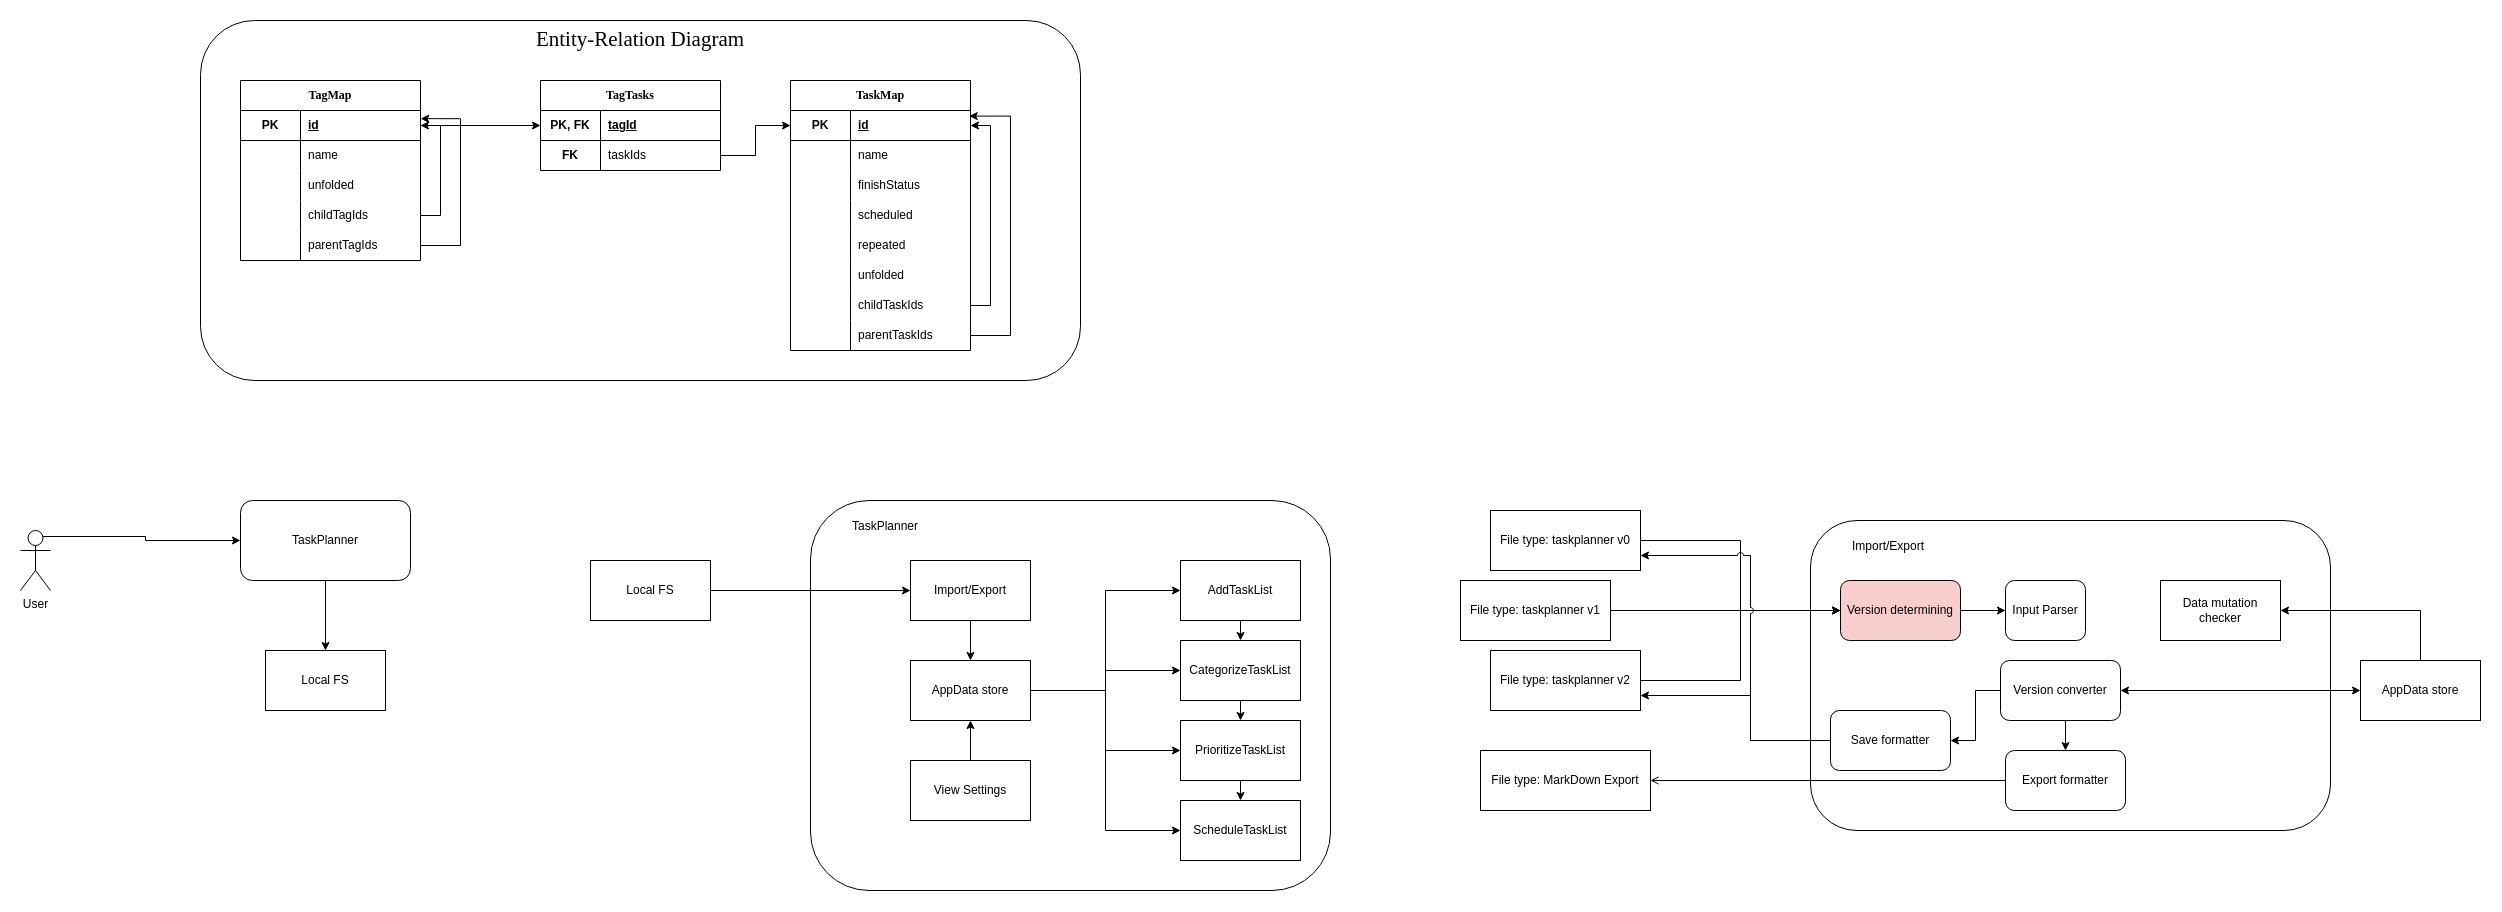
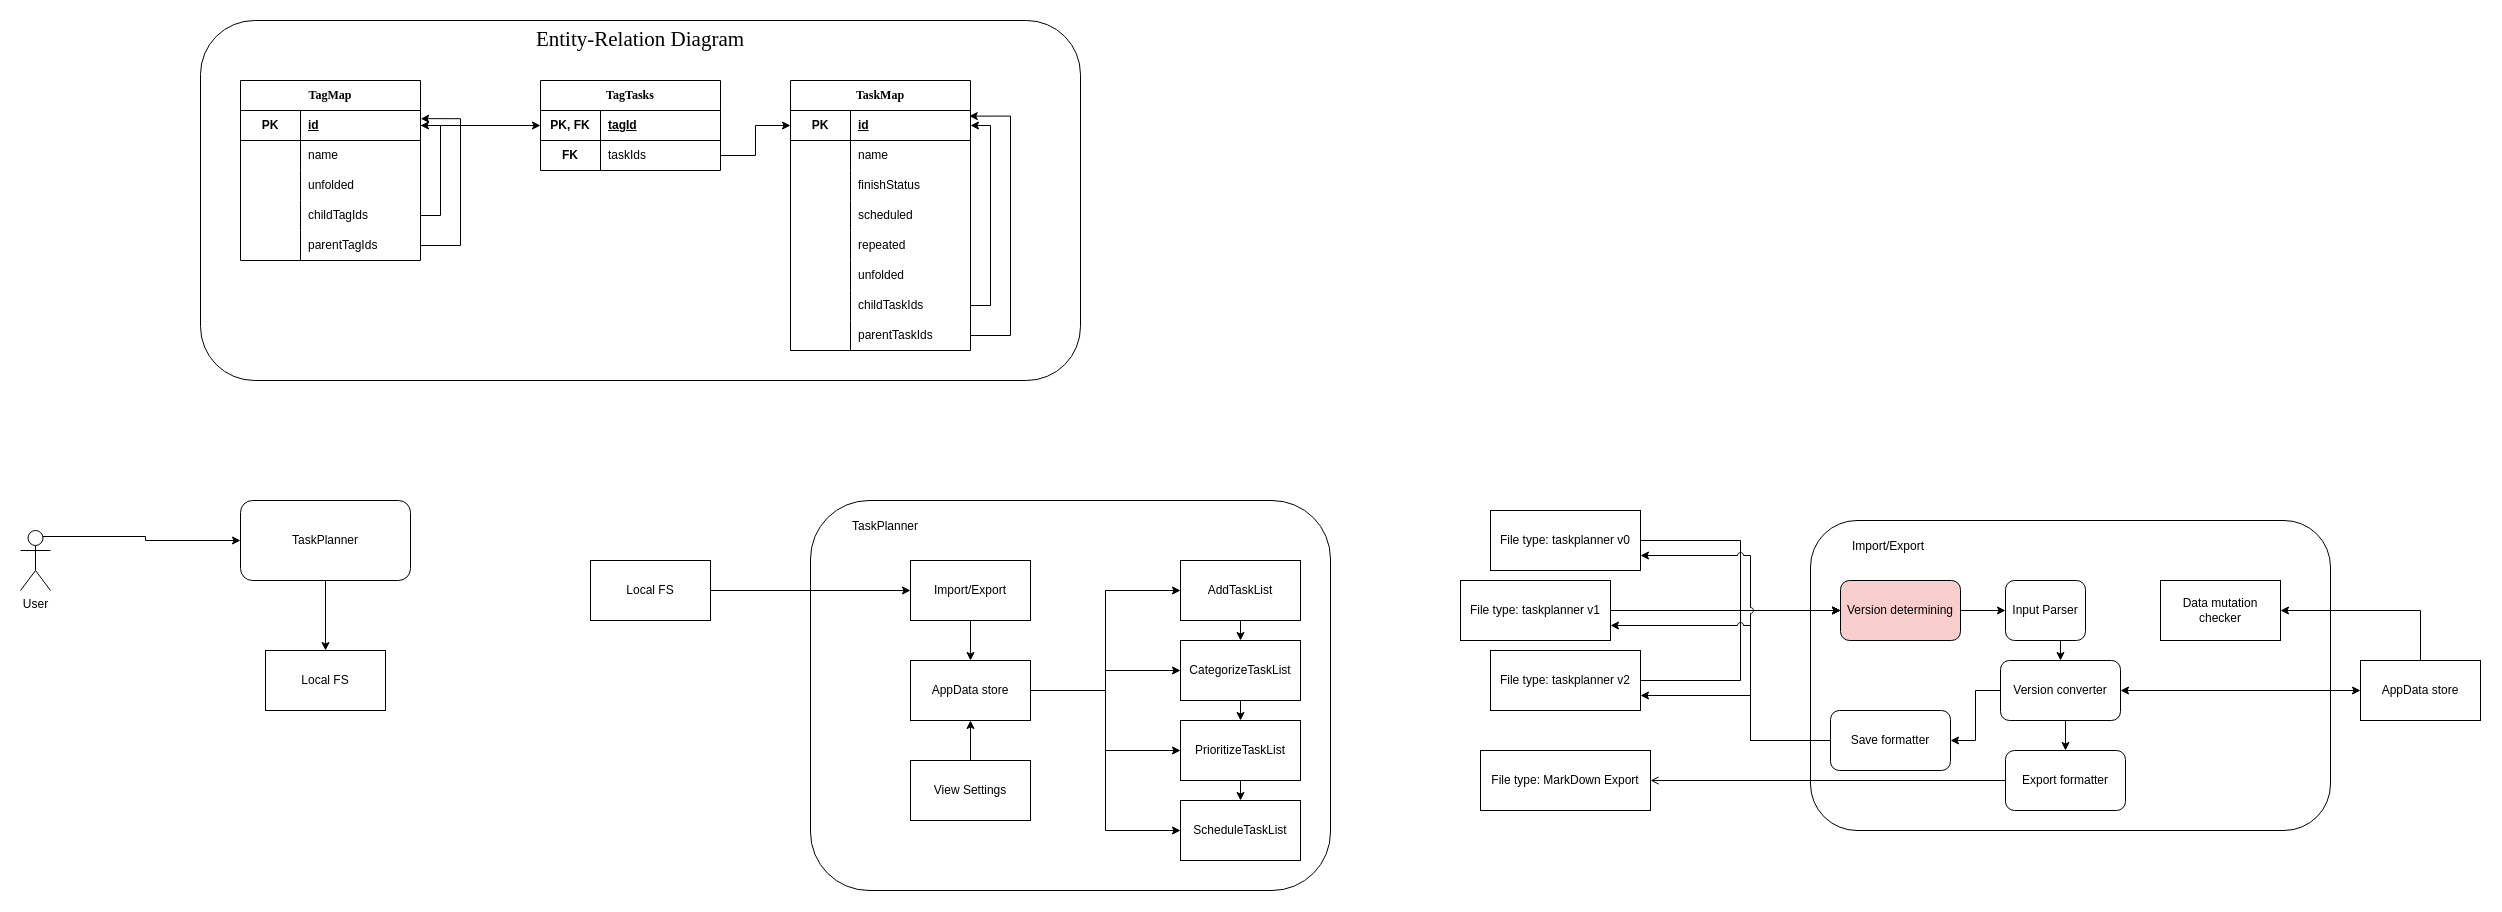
+ <mxCell id="99" style="edgeStyle=orthogonalEdgeStyle;rounded=0;orthogonalLoop=1;jettySize=auto;html=1;exitX=0;exitY=0.5;exitDx=0;exitDy=0;entryX=1;entryY=0.75;entryDx=0;entryDy=0;jumpStyle=arc;" edge="1" parent="1" source="101" target="86"><mxGeometry relative="1" as="geometry"><Array as="points"><mxPoint x="1750" y="740" /><mxPoint x="1750" y="625" /></Array></mxGeometry></mxCell>
+ <mxCell id="75" style="edgeStyle=orthogonalEdgeStyle;rounded=0;orthogonalLoop=1;jettySize=auto;html=1;exitX=0.5;exitY=1;exitDx=0;exitDy=0;entryX=0.5;entryY=0;entryDx=0;entryDy=0;" edge="1" parent="1" source="76" target="82"><mxGeometry relative="1" as="geometry" /></mxCell>
